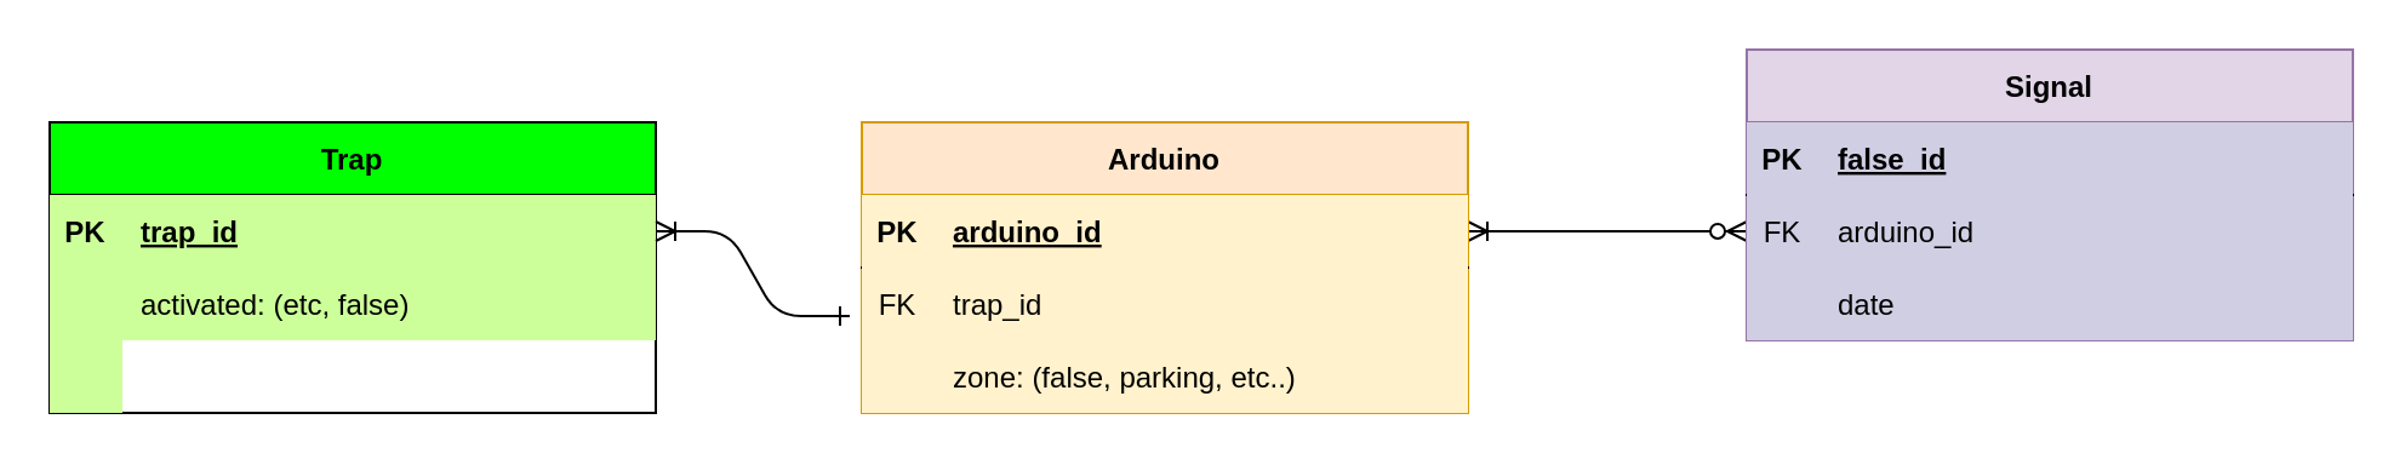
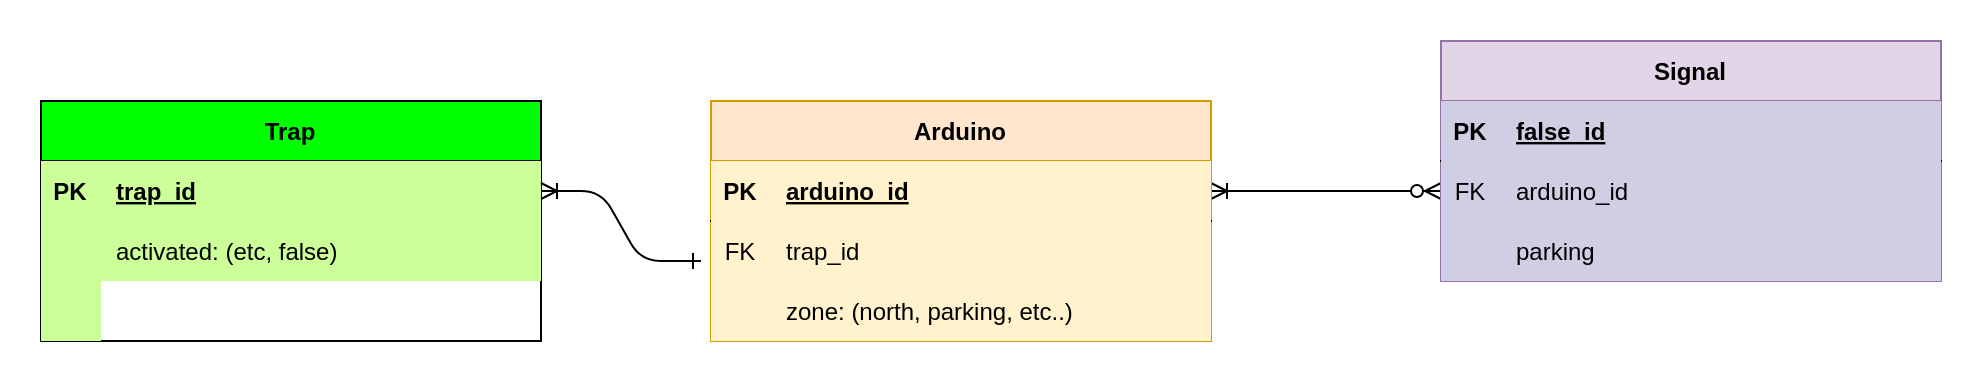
- <mxCell id="21" value="date" style="shape=partialRectangle;overflow=hidden;connectable=0;fillColor=#d0cee2;top=0;left=0;bottom=0;right=0;align=left;spacingLeft=6;strokeColor=#56517e;" parent="19" vertex="1"><mxGeometry x="30" width="220" height="30" as="geometry" /></mxCell>
+ <mxCell id="21" value="parking" style="shape=partialRectangle;overflow=hidden;connectable=0;fillColor=#d0cee2;top=0;left=0;bottom=0;right=0;align=left;spacingLeft=6;strokeColor=#56517e;" parent="19" vertex="1"><mxGeometry x="30" width="220" height="30" as="geometry" /></mxCell>
- <mxCell id="31" value="zone: (false, parking, etc..)" style="shape=partialRectangle;overflow=hidden;connectable=0;fillColor=#fff2cc;top=0;left=0;bottom=0;right=0;align=left;spacingLeft=6;strokeColor=#d6b656;" parent="29" vertex="1"><mxGeometry x="30" width="220" height="30" as="geometry" /></mxCell>
+ <mxCell id="31" value="zone: (north, parking, etc..)" style="shape=partialRectangle;overflow=hidden;connectable=0;fillColor=#fff2cc;top=0;left=0;bottom=0;right=0;align=left;spacingLeft=6;strokeColor=#d6b656;" parent="29" vertex="1"><mxGeometry x="30" width="220" height="30" as="geometry" /></mxCell>
